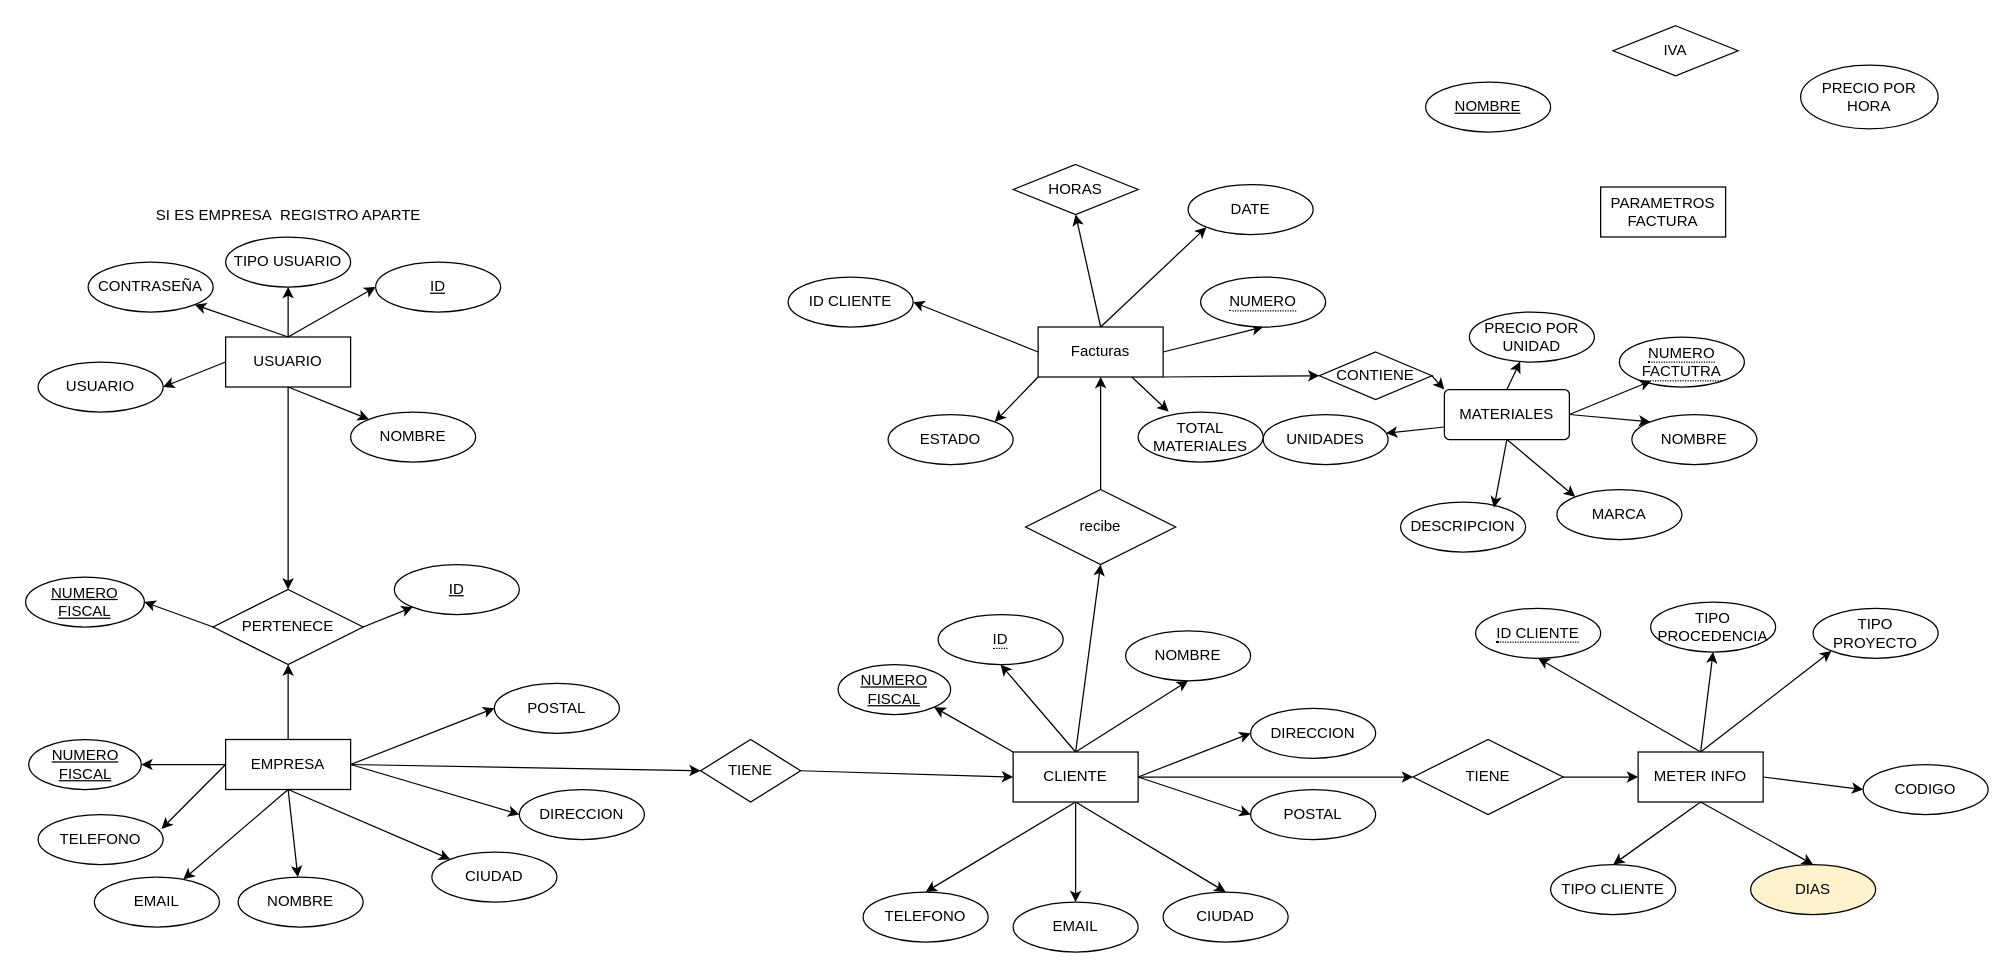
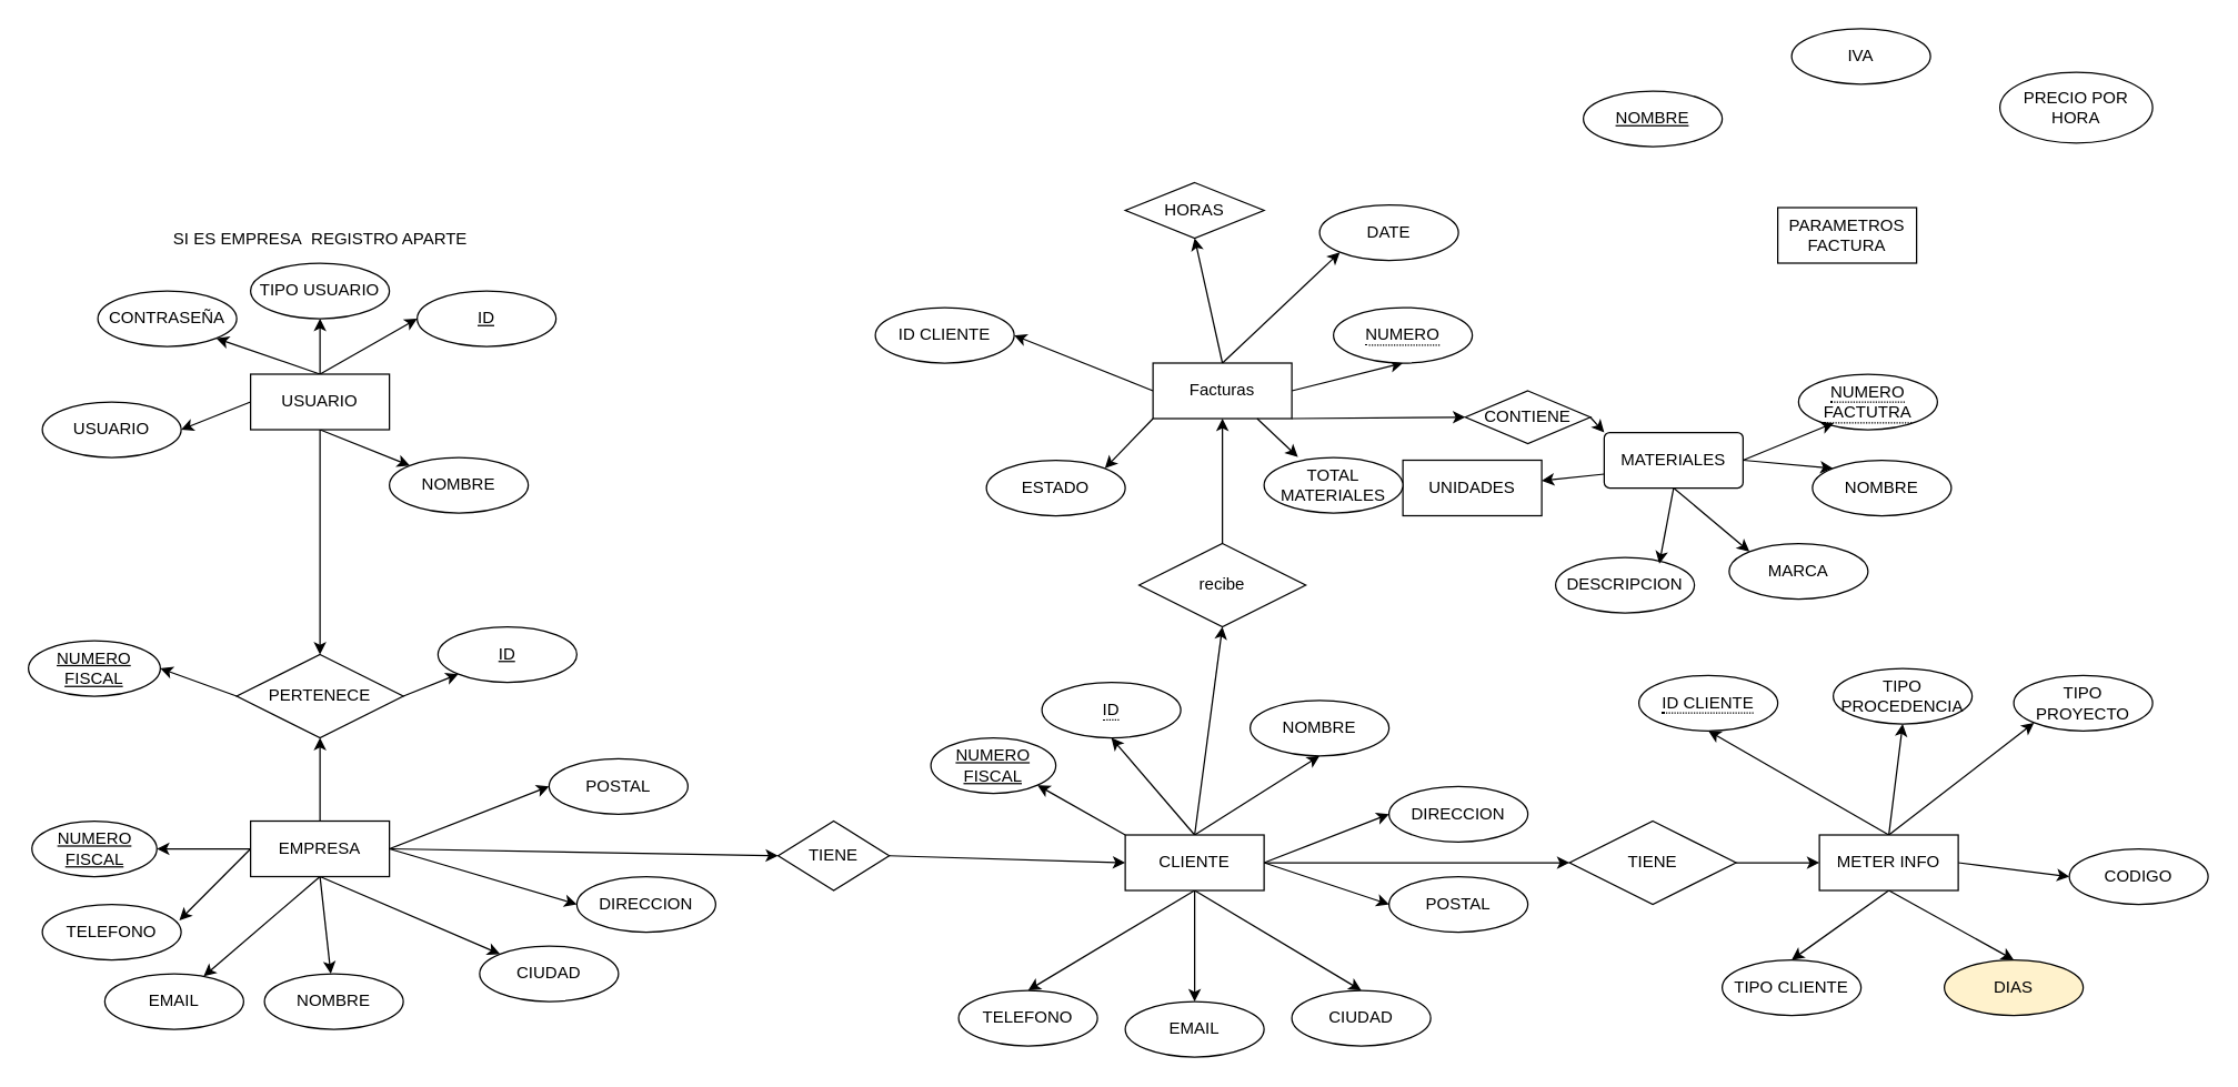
- <mxCell id="75" value="IVA" style="rhombus;whiteSpace=wrap;html=1;align=center;" parent="1" vertex="1"><mxGeometry x="1290" y="20" width="100" height="40" as="geometry" /></mxCell>
+ <mxCell id="75" value="IVA" style="ellipse;whiteSpace=wrap;html=1;align=center;" parent="1" vertex="1"><mxGeometry x="1290" y="20" width="100" height="40" as="geometry" /></mxCell>
- <mxCell id="101" value="PRECIO POR UNIDAD" style="ellipse;whiteSpace=wrap;html=1;align=center;" parent="1" vertex="1"><mxGeometry x="1175" y="249" width="100" height="40" as="geometry" /></mxCell>
- <mxCell id="94" style="edgeStyle=none;rounded=0;orthogonalLoop=1;jettySize=auto;html=1;exitX=0.5;exitY=0;exitDx=0;exitDy=0;" parent="1" source="95" target="101" edge="1"><mxGeometry relative="1" as="geometry" /></mxCell>
- <mxCell id="100" value="UNIDADES" style="ellipse;whiteSpace=wrap;html=1;align=center;" parent="1" vertex="1"><mxGeometry x="1010" y="331" width="100" height="40" as="geometry" /></mxCell>
+ <mxCell id="100" value="UNIDADES" style="whiteSpace=wrap;html=1;align=center;rounded=0;" parent="1" vertex="1"><mxGeometry x="1010" y="331" width="100" height="40" as="geometry" /></mxCell>
